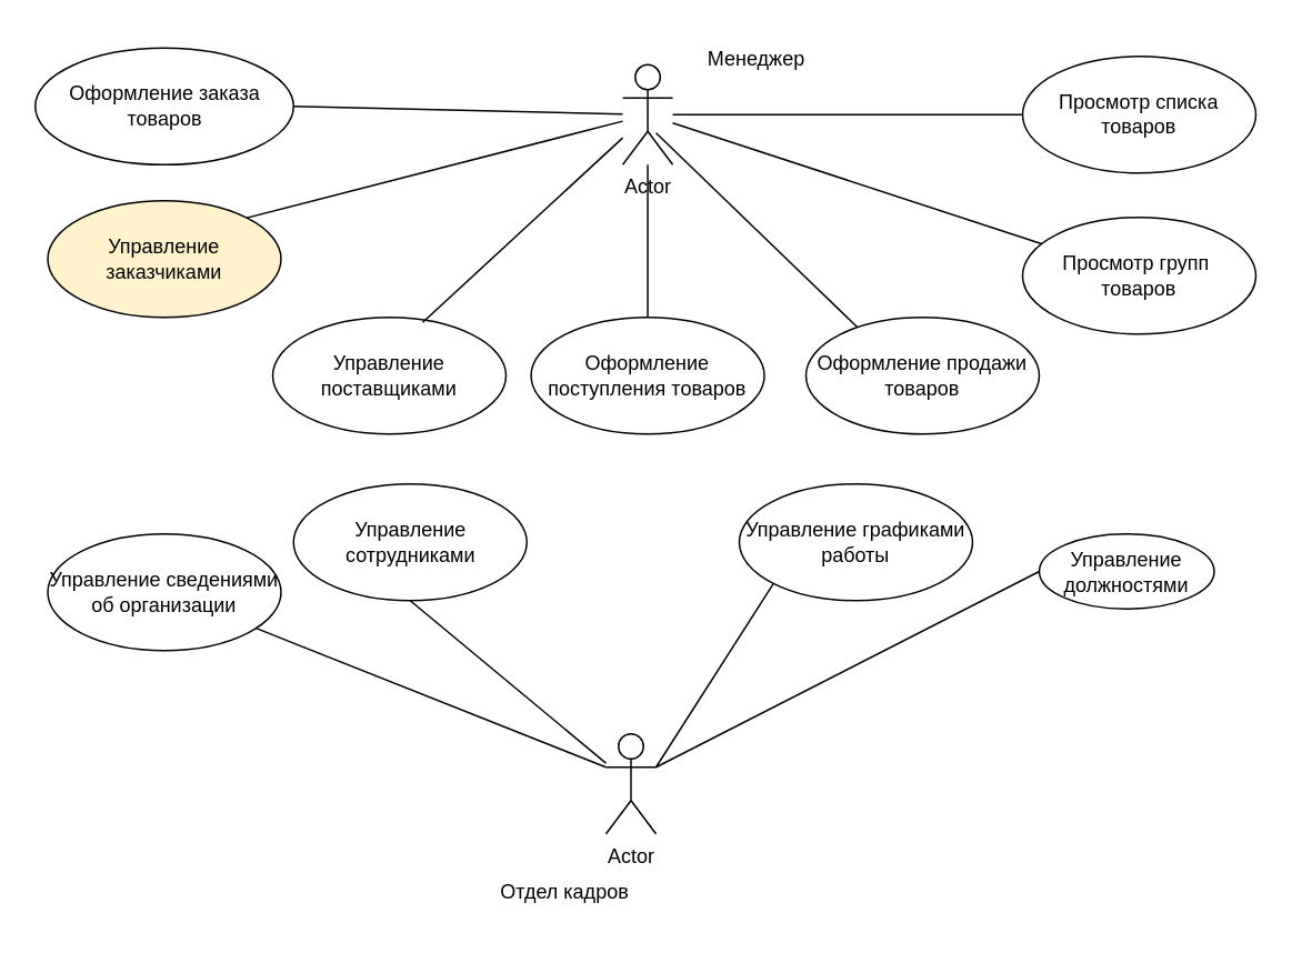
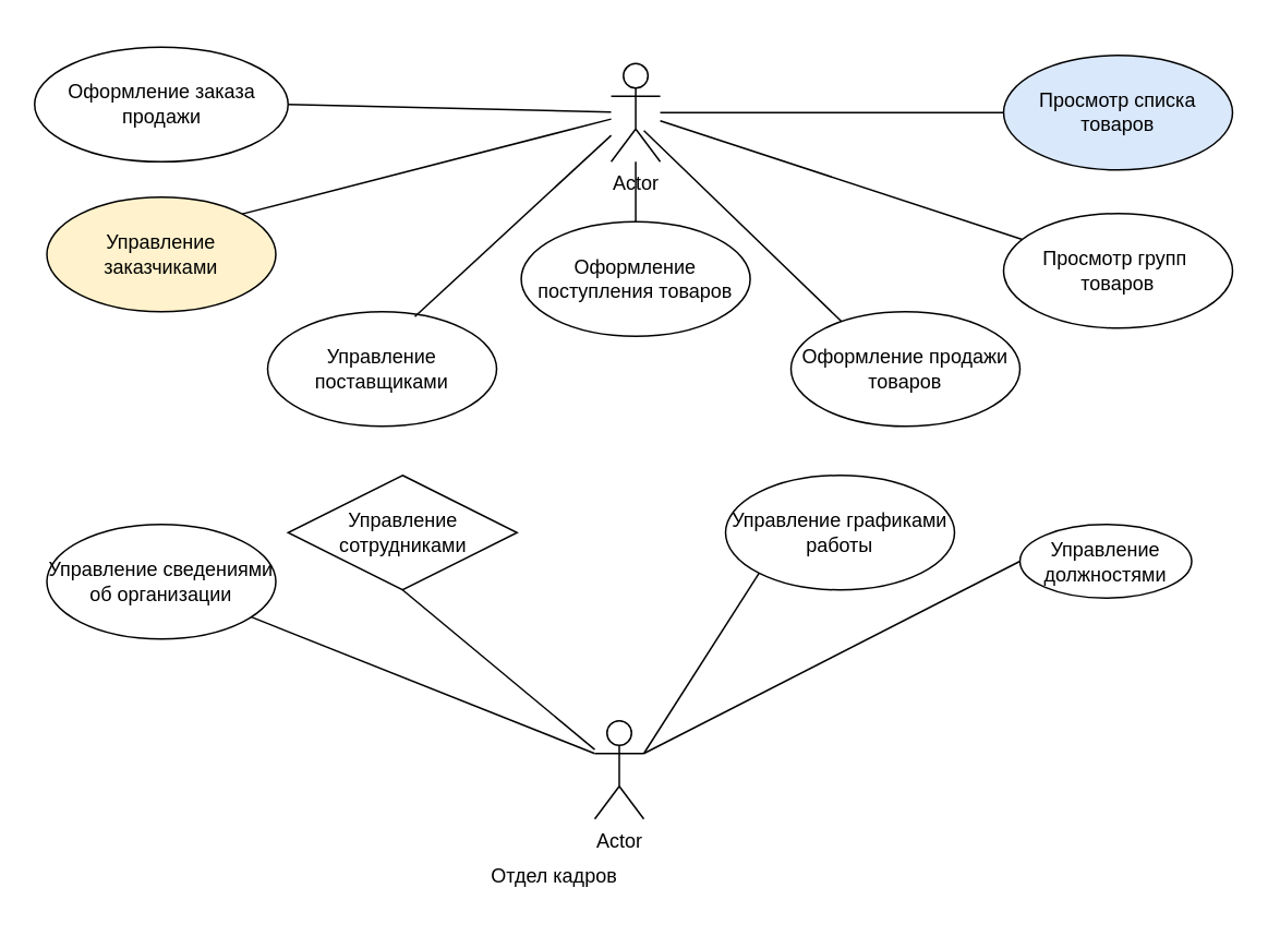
- <mxCell id="8" value="&lt;div&gt;Менеджер&lt;/div&gt;" style="text;html=1;align=center;verticalAlign=middle;resizable=0;points=[];autosize=1;strokeColor=none;fillColor=none;" parent="1" vertex="1"><mxGeometry x="413" width="80" height="30" as="geometry" y="20" /></mxCell>
- <mxCell id="5" value="Оформление заказа товаров" style="ellipse;whiteSpace=wrap;html=1;" parent="1" vertex="1"><mxGeometry x="20.5" y="28.38" width="155" height="70" as="geometry" /></mxCell>
+ <mxCell id="5" value="Оформление заказа продажи" style="ellipse;whiteSpace=wrap;html=1;" parent="1" vertex="1"><mxGeometry x="20.5" y="28.38" width="155" height="70" as="geometry" /></mxCell>
- <mxCell id="6" value="&lt;div&gt;Просмотр списка товаров&lt;br&gt;&lt;/div&gt;" style="ellipse;whiteSpace=wrap;html=1;" parent="1" vertex="1"><mxGeometry x="613" y="33.38" width="140" height="70" as="geometry" /></mxCell>
+ <mxCell id="6" value="&lt;div&gt;Просмотр списка товаров&lt;br&gt;&lt;/div&gt;" style="ellipse;whiteSpace=wrap;html=1;fillColor=#dae8fc;" parent="1" vertex="1"><mxGeometry x="613" y="33.38" width="140" height="70" as="geometry" /></mxCell>
- <mxCell id="4" value="Оформление поступления товаров" style="ellipse;whiteSpace=wrap;html=1;" parent="1" vertex="1"><mxGeometry x="318.05" y="190" width="140" height="70" as="geometry" /></mxCell>
+ <mxCell id="4" value="Оформление поступления товаров" style="ellipse;whiteSpace=wrap;html=1;" parent="1" vertex="1"><mxGeometry x="318.05" y="135" width="140" height="70" as="geometry" /></mxCell>
- <mxCell id="12" value="Управление сотрудниками" style="ellipse;whiteSpace=wrap;html=1;" parent="1" vertex="1"><mxGeometry x="175.5" y="290" width="140" height="70" as="geometry" /></mxCell>
+ <mxCell id="12" value="Управление сотрудниками" style="rhombus;whiteSpace=wrap;html=1;" parent="1" vertex="1"><mxGeometry x="175.5" y="290" width="140" height="70" as="geometry" /></mxCell>
